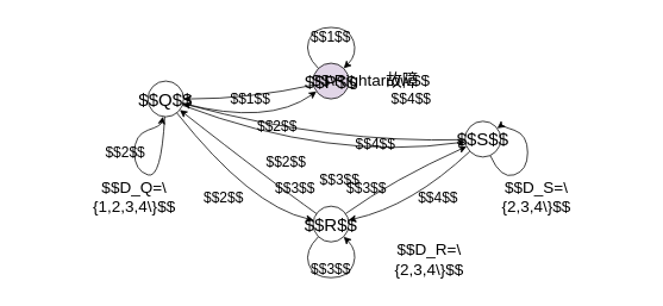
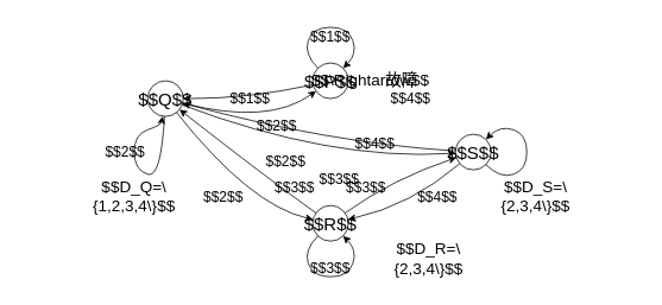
- <mxCell id="4" value="&lt;font style=&quot;font-size: 20px;&quot;&gt;$$P$$&lt;/font&gt;" style="ellipse;whiteSpace=wrap;html=1;aspect=fixed;fillColor=#e1d5e7;" parent="1" vertex="1"><mxGeometry x="350" y="70" width="40" height="40" as="geometry" /></mxCell>
+ <mxCell id="4" value="&lt;font style=&quot;font-size: 20px;&quot;&gt;$$P$$&lt;/font&gt;" style="ellipse;whiteSpace=wrap;html=1;aspect=fixed;" parent="1" vertex="1"><mxGeometry x="350" y="70" width="40" height="40" as="geometry" /></mxCell>
- <mxCell id="7" value="&lt;font style=&quot;font-size: 20px;&quot;&gt;$$S$$&lt;/font&gt;" style="ellipse;whiteSpace=wrap;html=1;aspect=fixed;" parent="1" vertex="1"><mxGeometry x="520" y="135" width="40" height="40" as="geometry" /></mxCell>
+ <mxCell id="7" value="&lt;font style=&quot;font-size: 20px;&quot;&gt;$$S$$&lt;/font&gt;" style="ellipse;whiteSpace=wrap;html=1;aspect=fixed;" parent="1" vertex="1"><mxGeometry x="510" y="150" width="40" height="40" as="geometry" /></mxCell>
